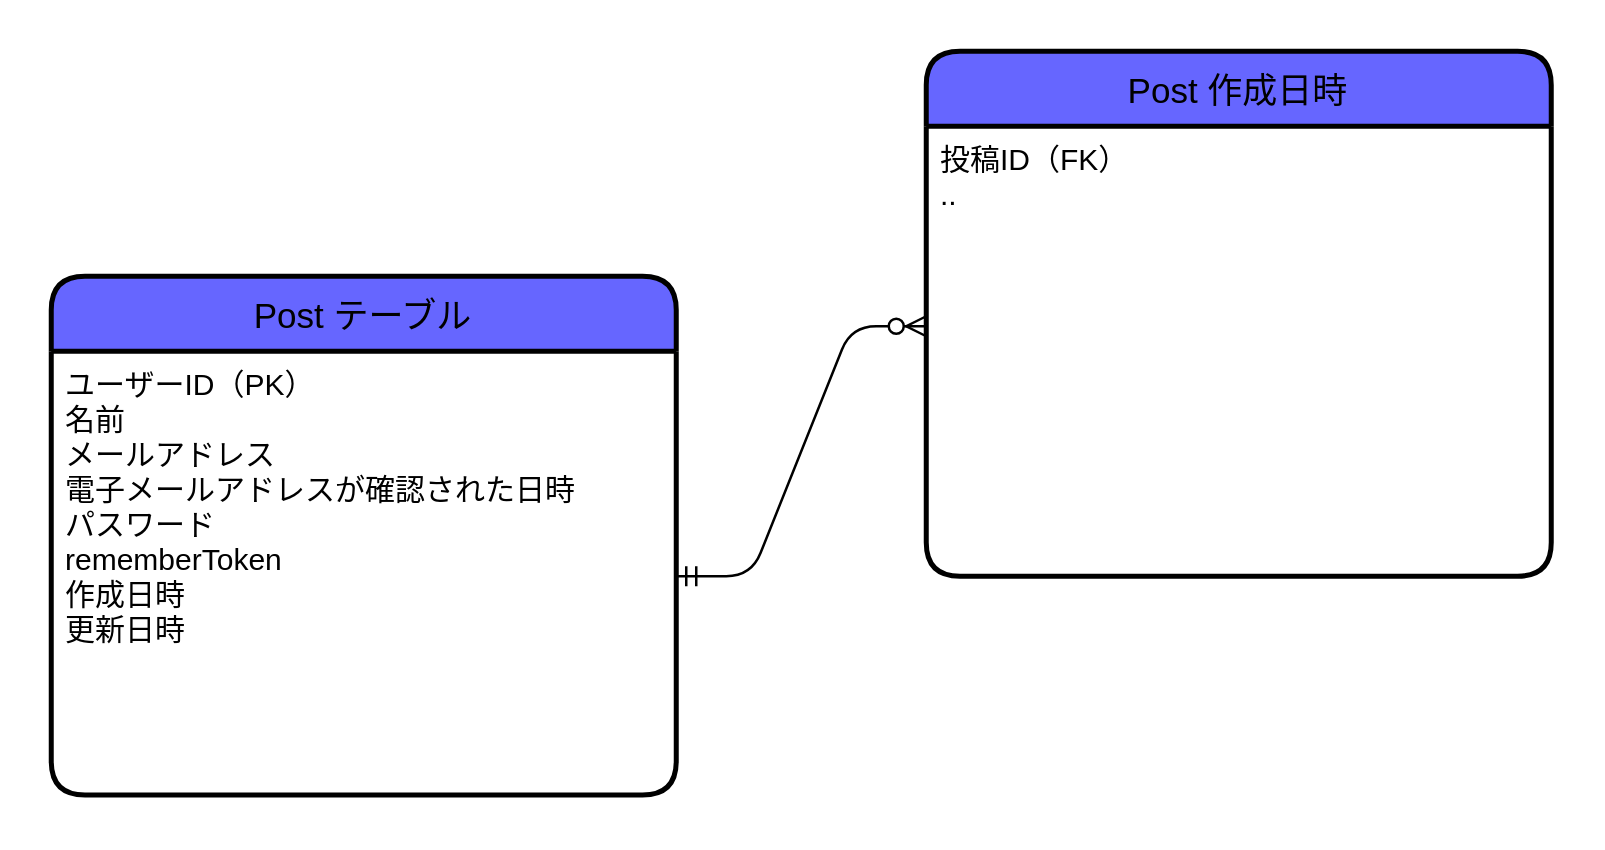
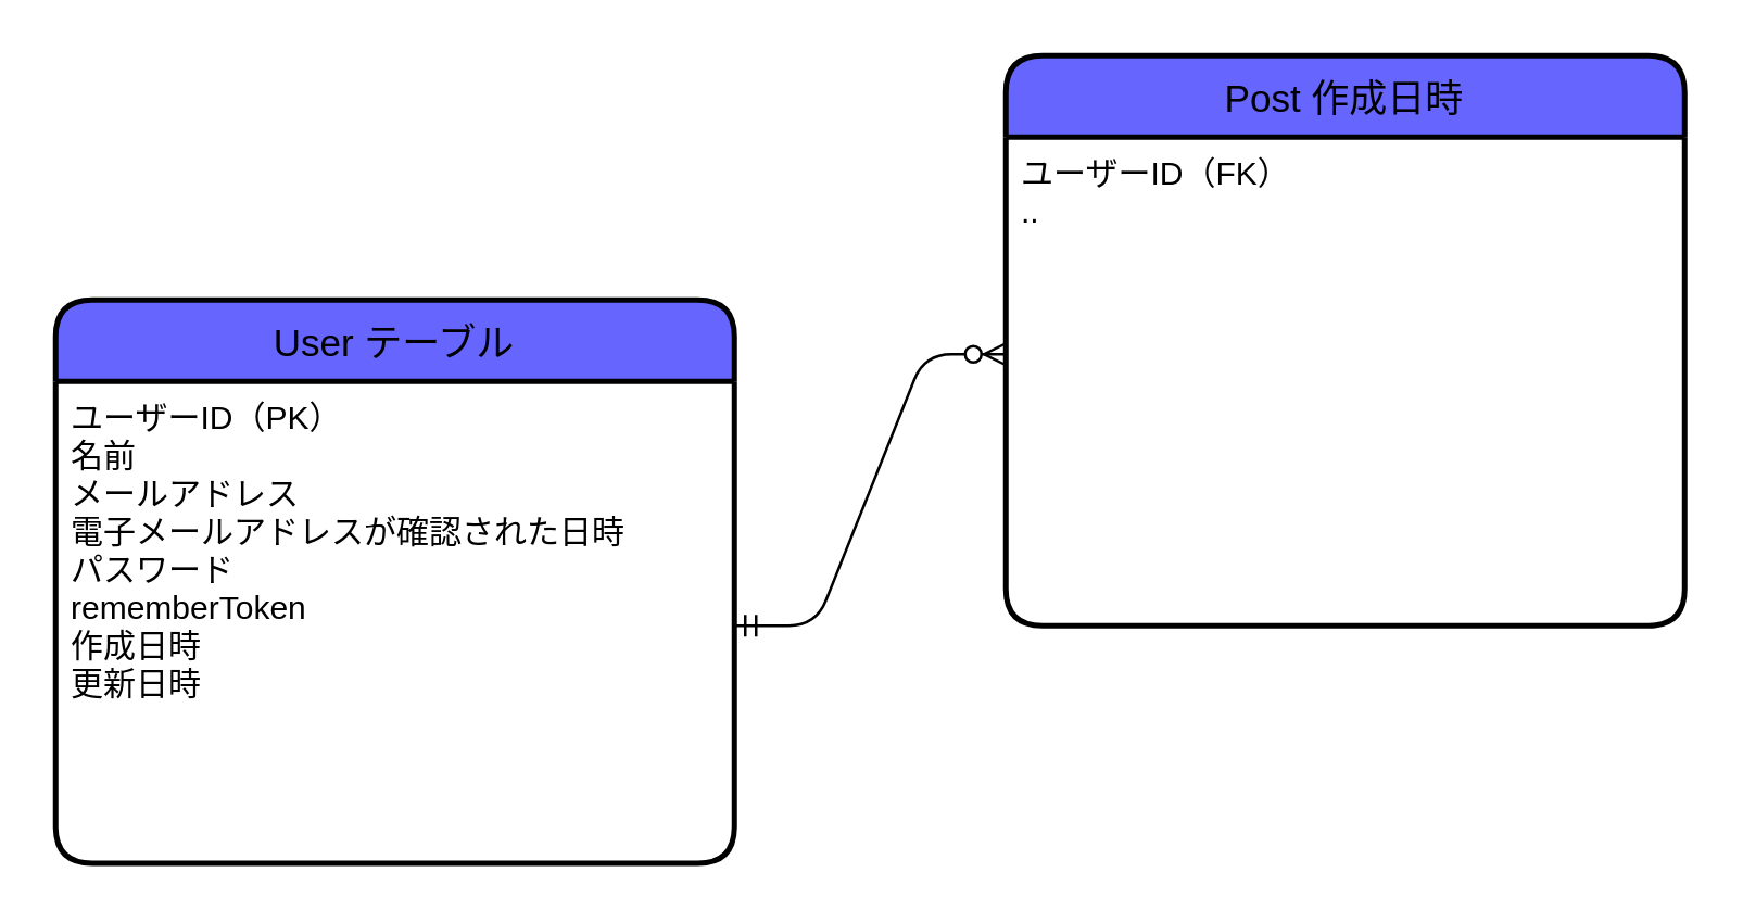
- <mxCell id="6" value="投稿ID（FK）&#10;..&#10;" style="align=left;strokeColor=none;fillColor=none;spacingLeft=4;fontSize=12;verticalAlign=top;resizable=0;rotatable=0;part=1;" parent="5" vertex="1"><mxGeometry y="30" width="250" height="180" as="geometry" /></mxCell>
+ <mxCell id="6" value="ユーザーID（FK）&#10;..&#10;" style="align=left;strokeColor=none;fillColor=none;spacingLeft=4;fontSize=12;verticalAlign=top;resizable=0;rotatable=0;part=1;" parent="5" vertex="1"><mxGeometry y="30" width="250" height="180" as="geometry" /></mxCell>
- <mxCell id="2" value="Post テーブル" style="swimlane;childLayout=stackLayout;horizontal=1;startSize=30;horizontalStack=0;rounded=1;fontSize=14;fontStyle=0;strokeWidth=2;resizeParent=0;resizeLast=1;shadow=0;dashed=0;align=center;fillColor=#6666FF;" parent="1" vertex="1"><mxGeometry x="20" y="110" width="250" height="207.5" as="geometry" /></mxCell>
+ <mxCell id="2" value="User テーブル" style="swimlane;childLayout=stackLayout;horizontal=1;startSize=30;horizontalStack=0;rounded=1;fontSize=14;fontStyle=0;strokeWidth=2;resizeParent=0;resizeLast=1;shadow=0;dashed=0;align=center;fillColor=#6666FF;" parent="1" vertex="1"><mxGeometry x="20" y="110" width="250" height="207.5" as="geometry" /></mxCell>
